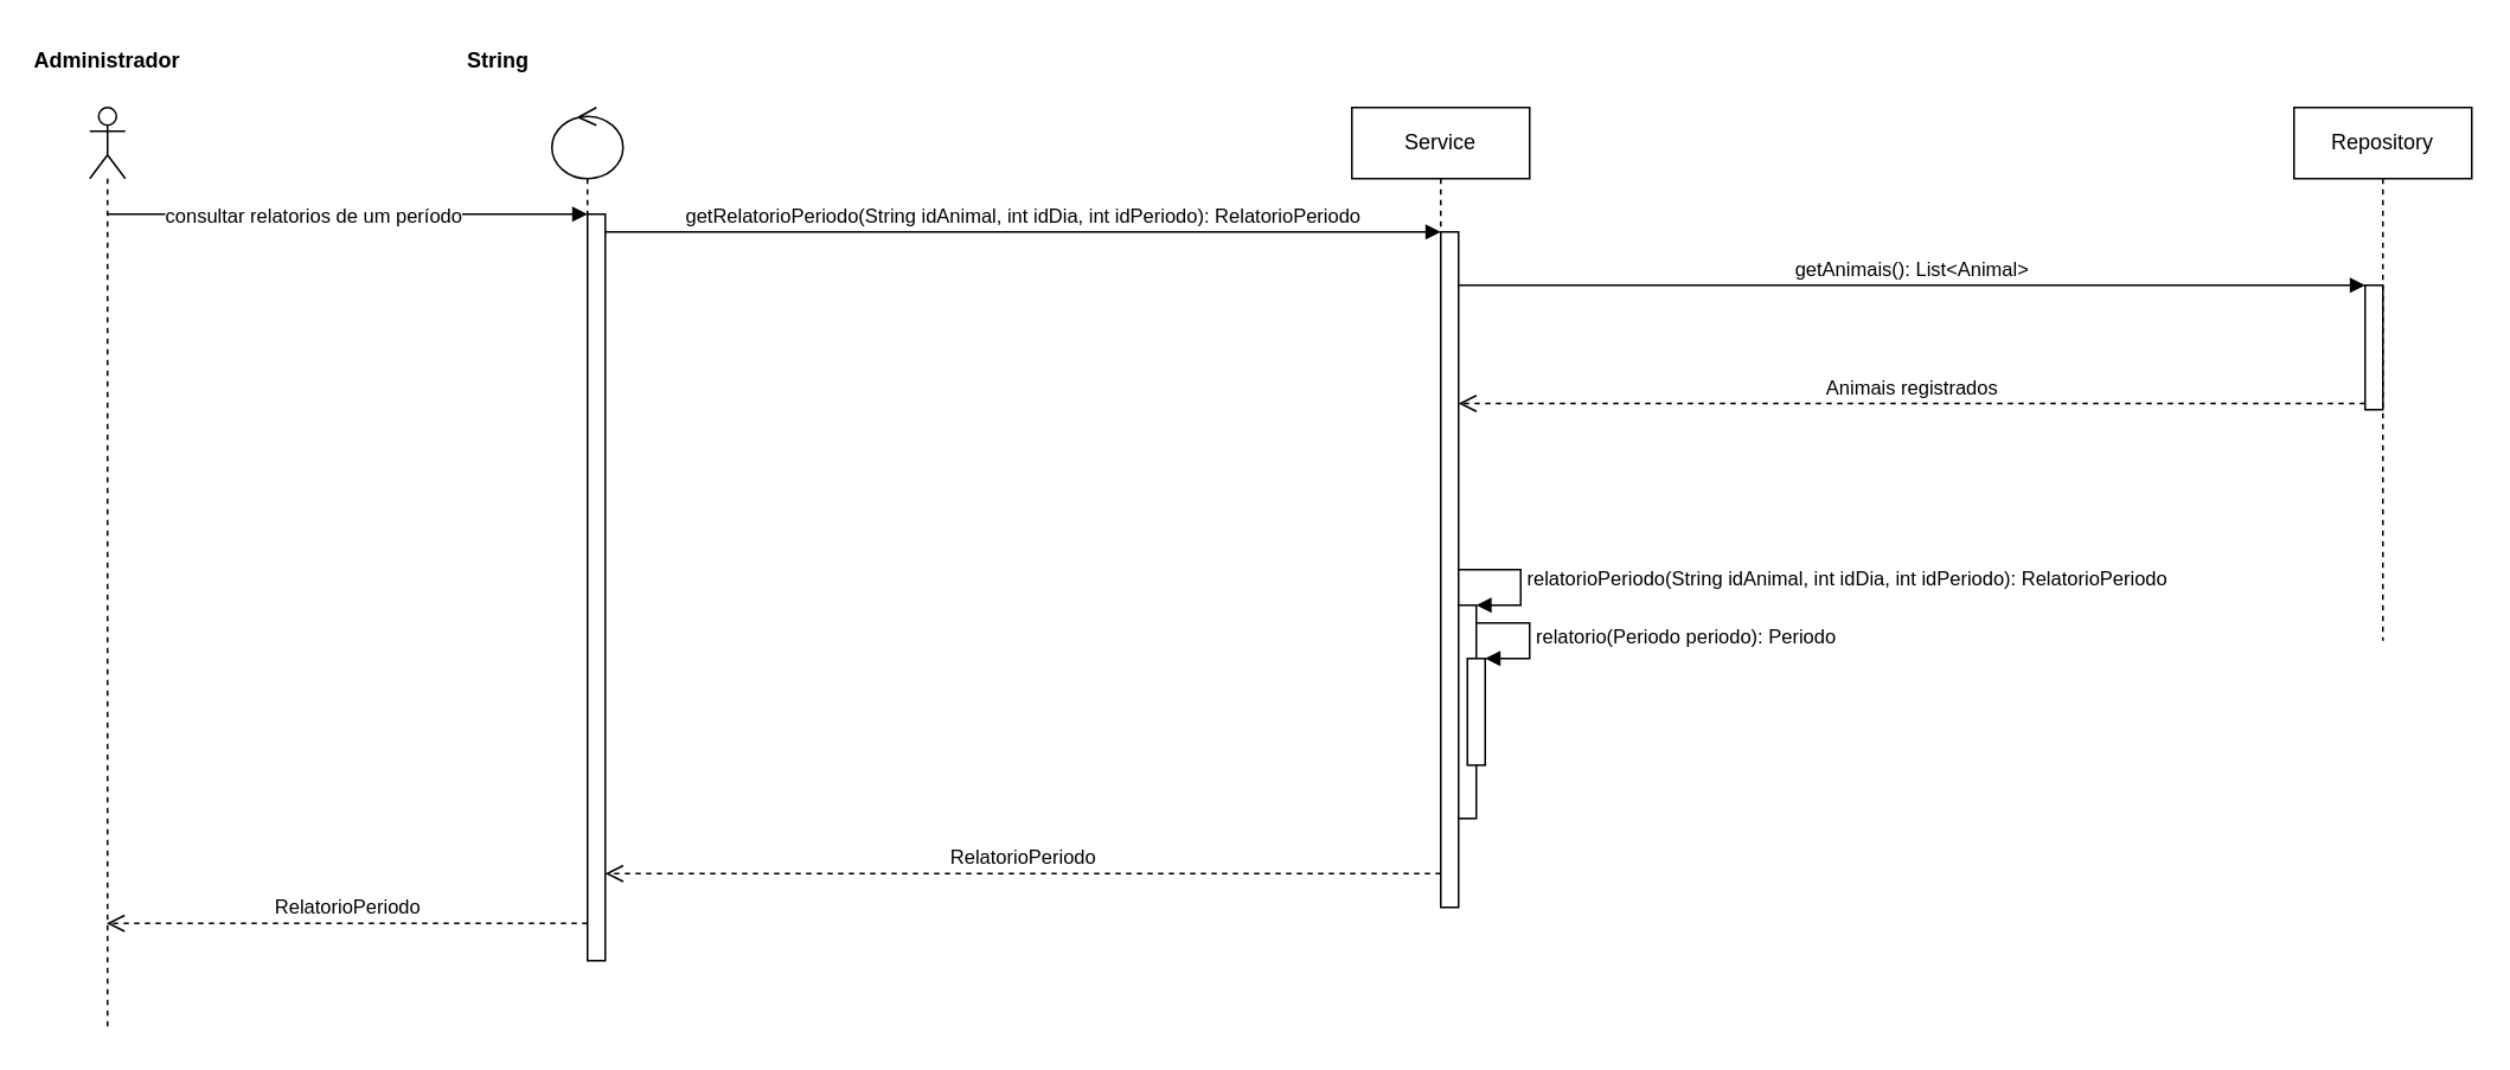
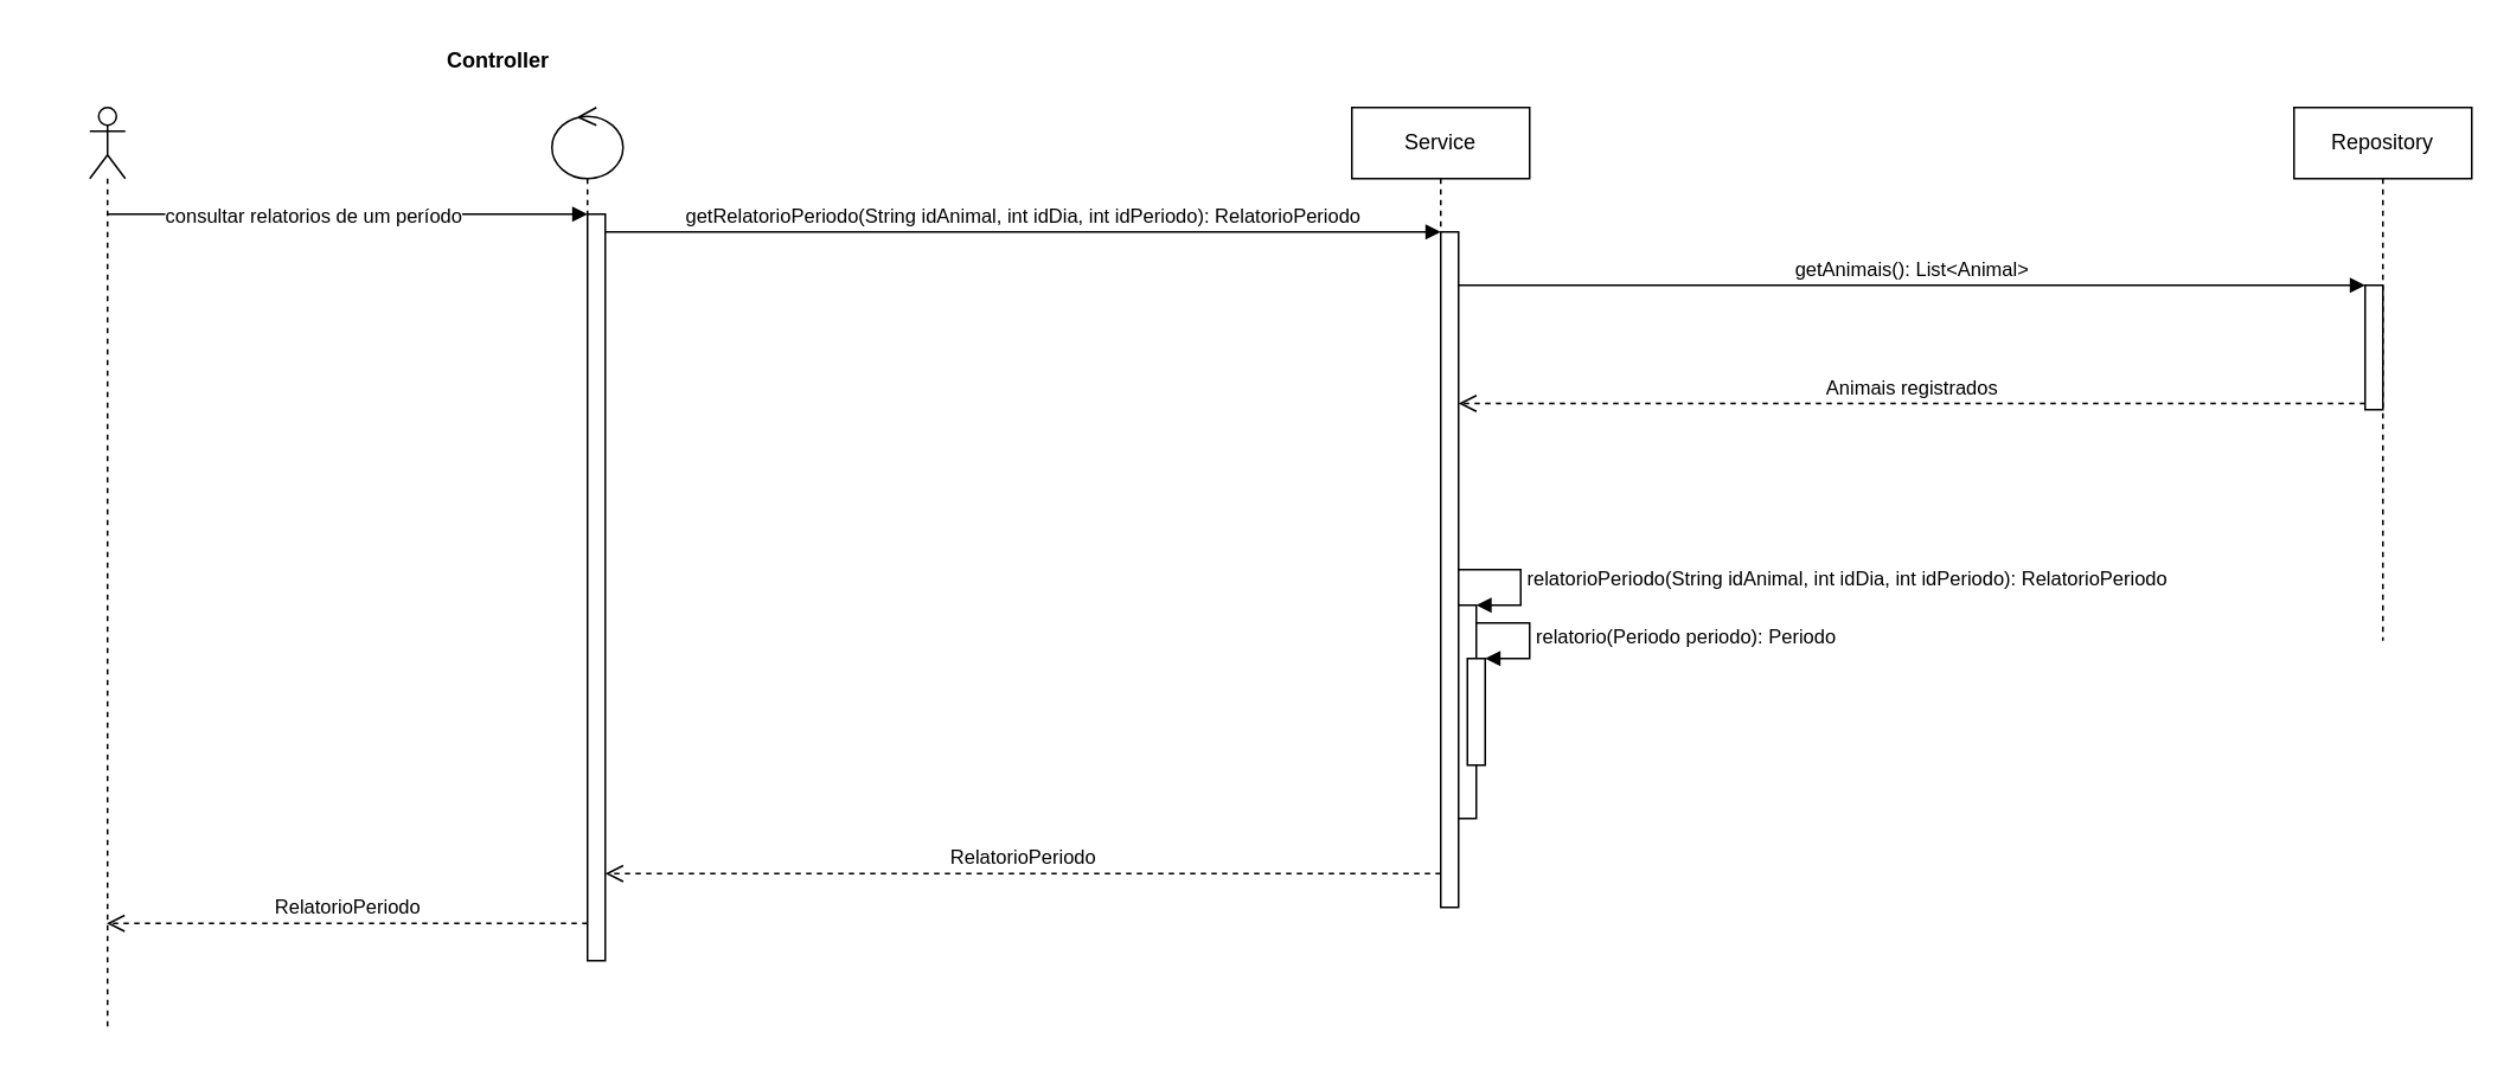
- <mxCell id="3" value="Administrador" style="text;align=center;fontStyle=1;verticalAlign=middle;spacingLeft=3;spacingRight=3;strokeColor=none;rotatable=0;points=[[0,0.5],[1,0.5]];portConstraint=eastwest;" vertex="1" parent="1"><mxGeometry x="20" y="20" width="80" height="26" as="geometry" /></mxCell>
- <mxCell id="6" value="String" style="text;align=center;fontStyle=1;verticalAlign=middle;spacingLeft=3;spacingRight=3;strokeColor=none;rotatable=0;points=[[0,0.5],[1,0.5]];portConstraint=eastwest;" vertex="1" parent="1"><mxGeometry x="240" y="20" width="80" height="26" as="geometry" /></mxCell>
+ <mxCell id="6" value="Controller" style="text;align=center;fontStyle=1;verticalAlign=middle;spacingLeft=3;spacingRight=3;strokeColor=none;rotatable=0;points=[[0,0.5],[1,0.5]];portConstraint=eastwest;" vertex="1" parent="1"><mxGeometry x="240" y="20" width="80" height="26" as="geometry" /></mxCell>
